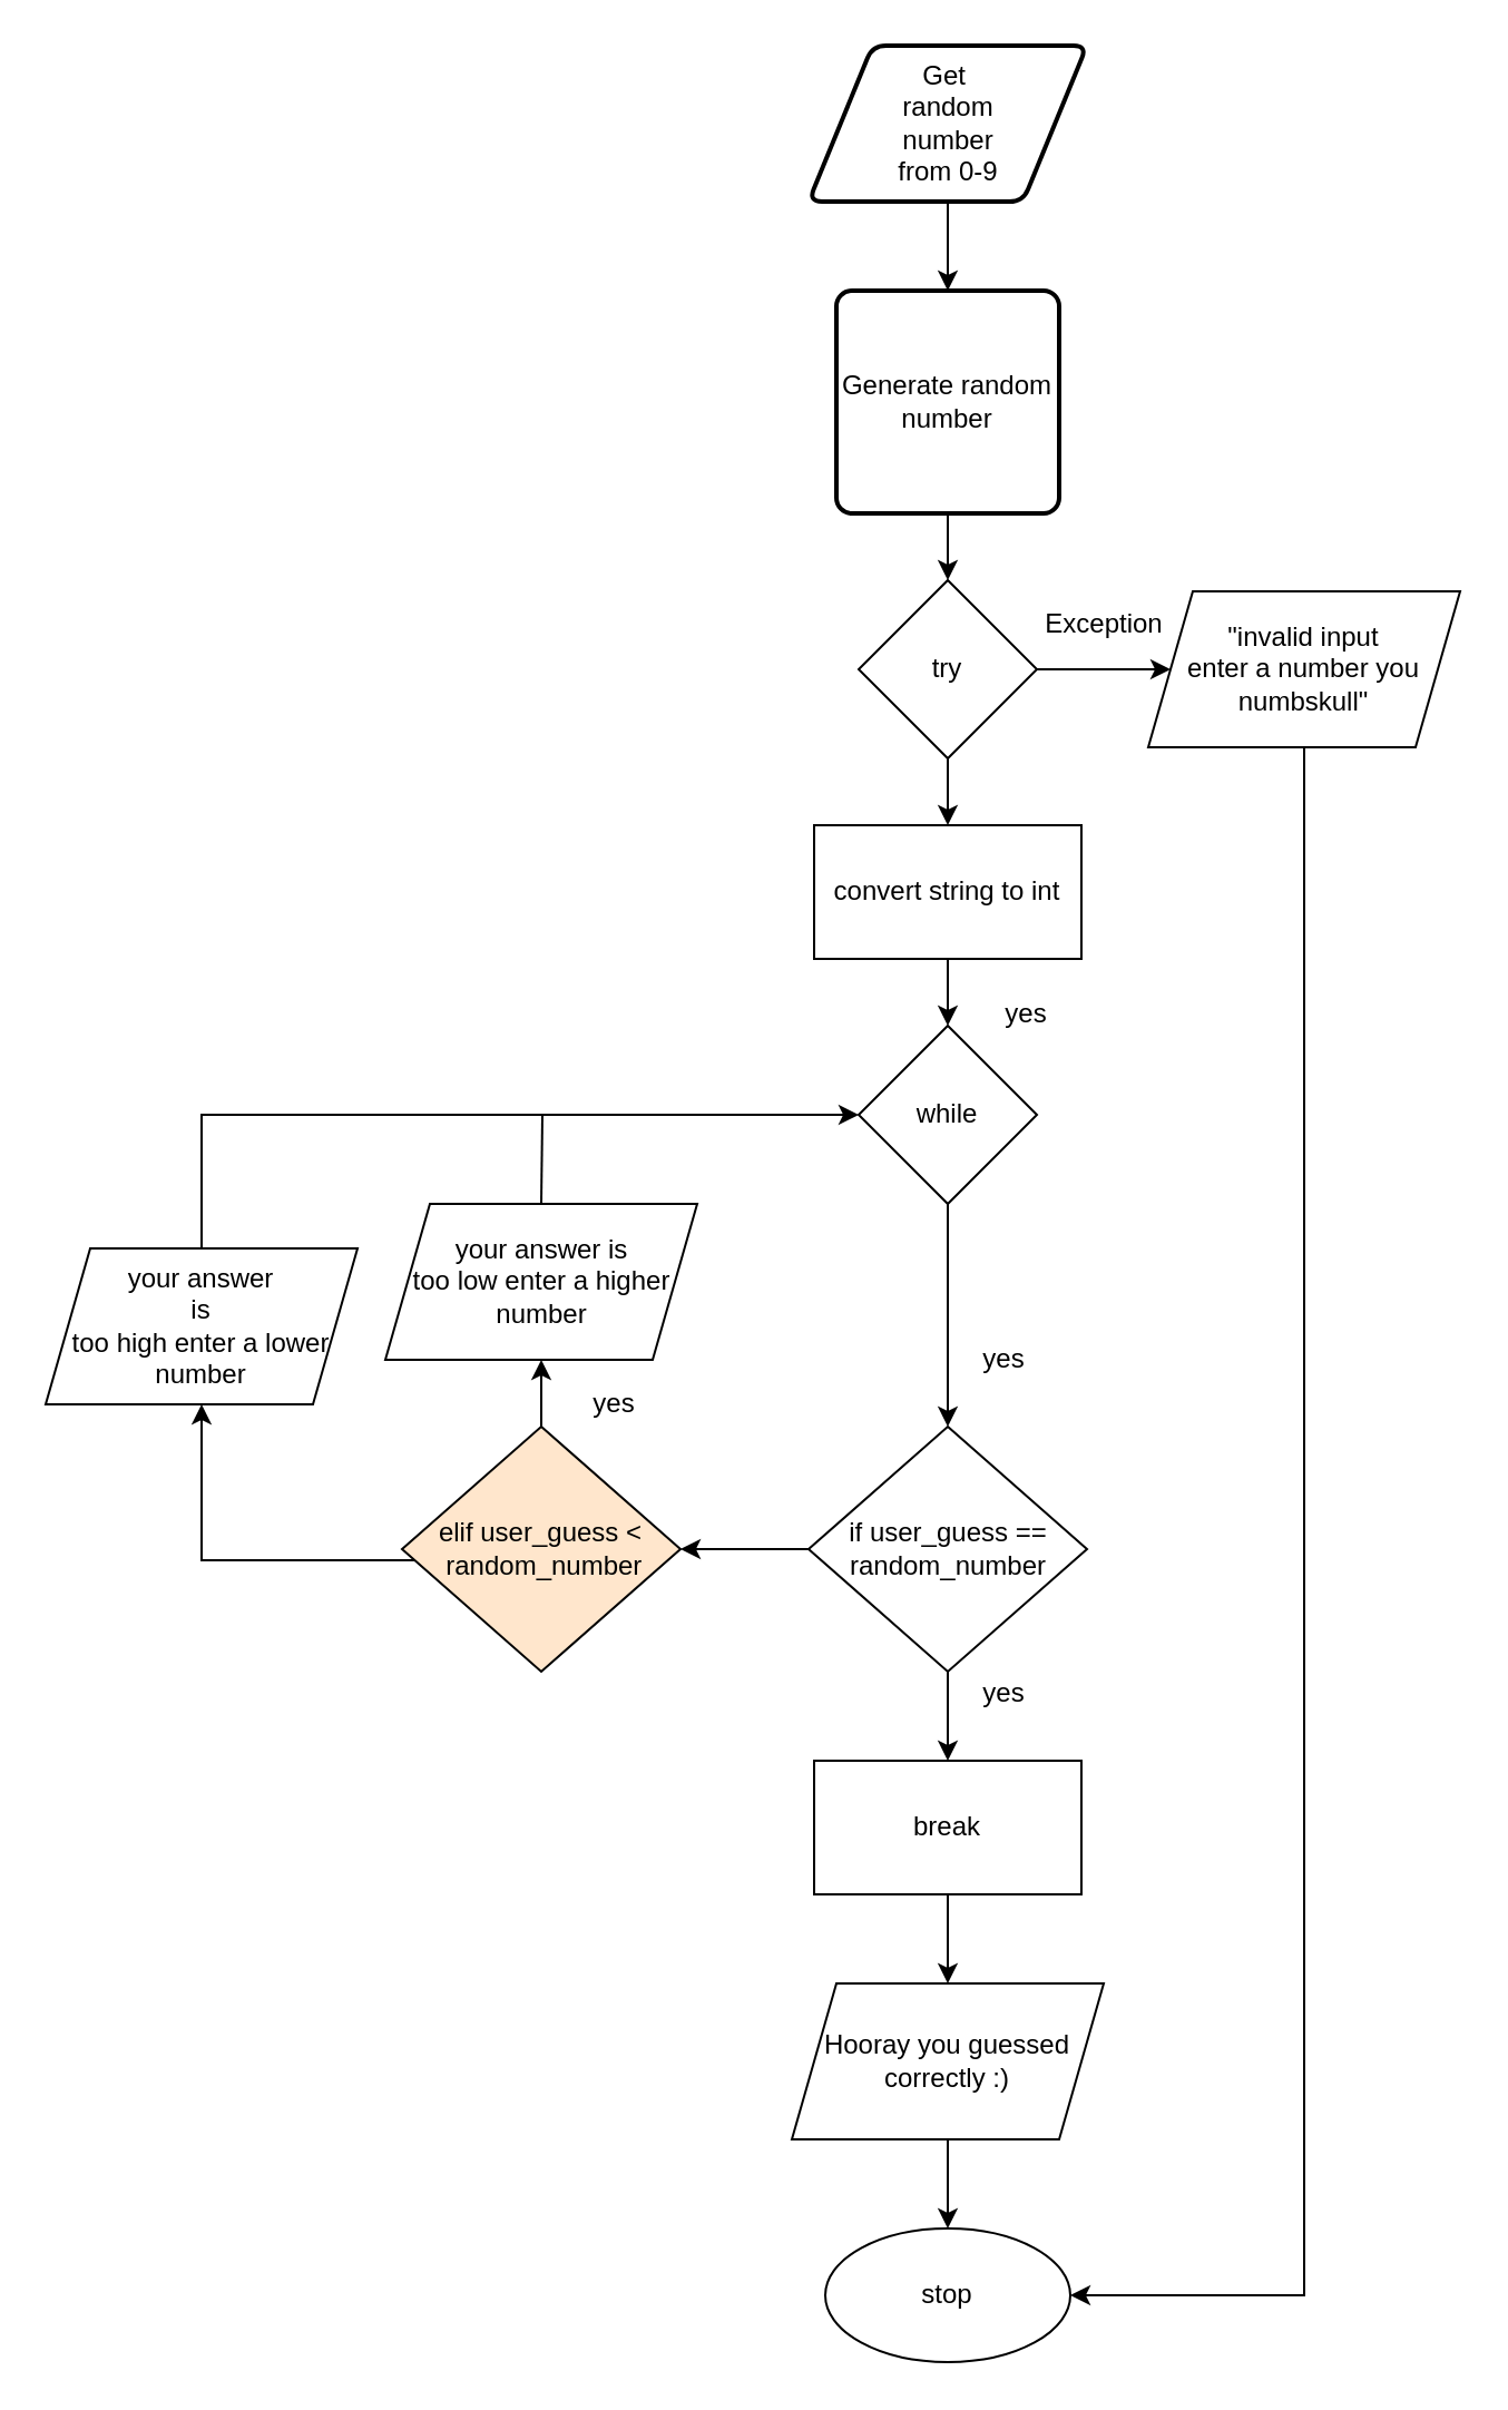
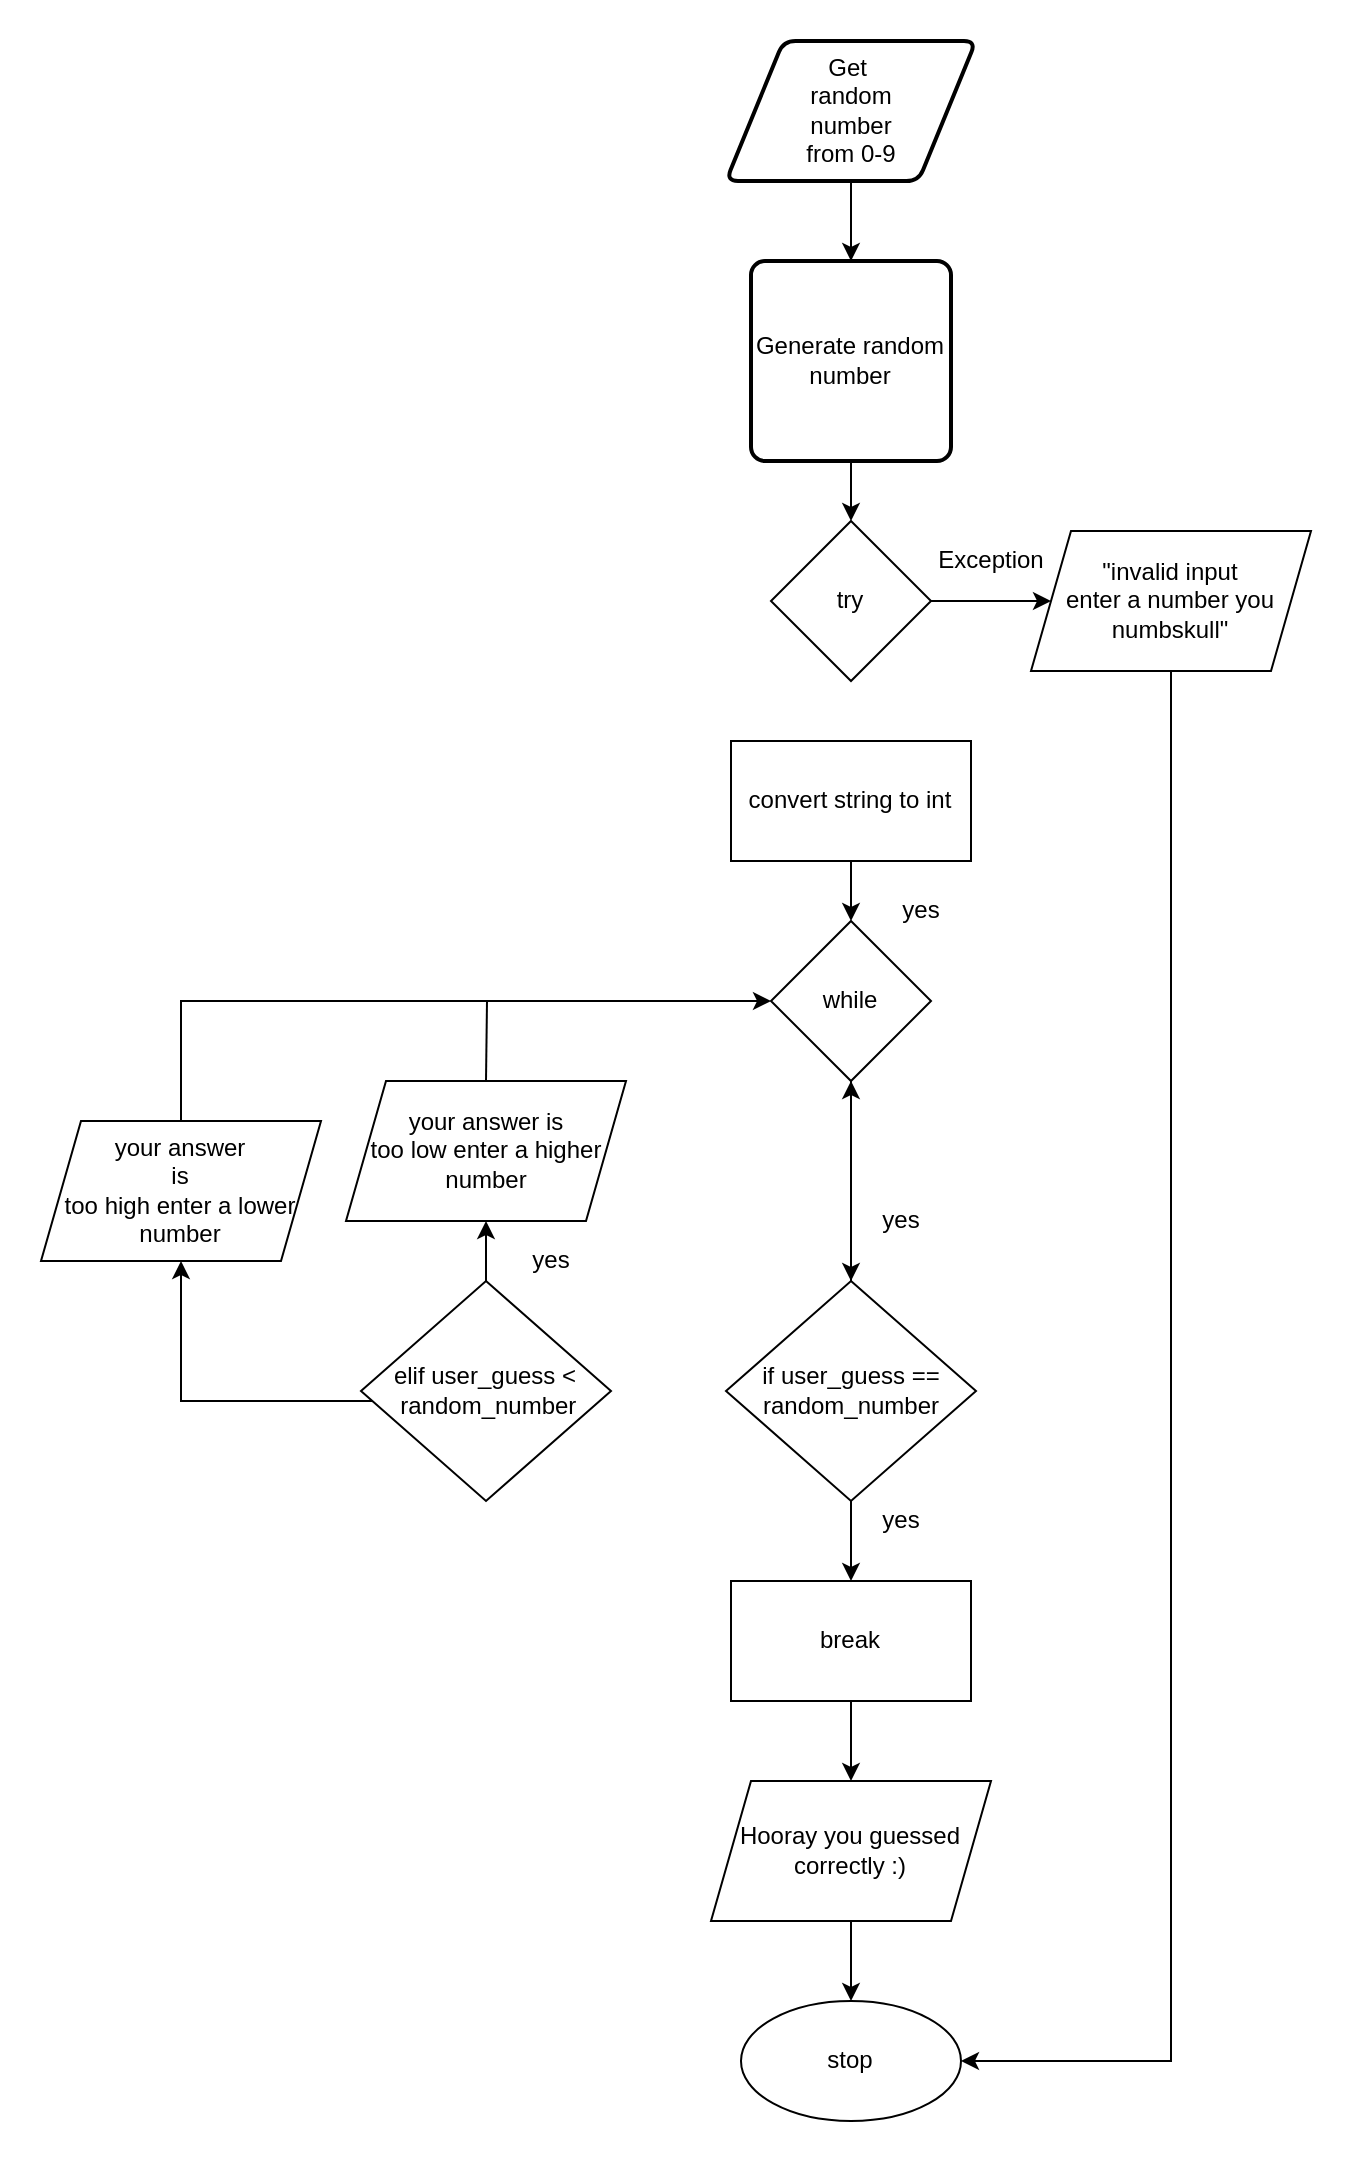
- <mxCell id="7" style="edgeStyle=none;html=1;entryX=0.5;entryY=0;entryDx=0;entryDy=0;" edge="1" parent="1" source="8" target="14"><mxGeometry relative="1" as="geometry"><mxPoint x="425" y="420" as="targetPoint" /></mxGeometry></mxCell>
- <mxCell id="29" value="elif user_guess &amp;lt;&lt;br&gt;&amp;nbsp;random_number" style="rhombus;whiteSpace=wrap;html=1;fillColor=#ffe6cc;" vertex="1" parent="1"><mxGeometry x="180" y="640" width="125" height="110" as="geometry" /></mxCell>
+ <mxCell id="29" value="elif user_guess &amp;lt;&lt;br&gt;&amp;nbsp;random_number" style="rhombus;whiteSpace=wrap;html=1;" vertex="1" parent="1"><mxGeometry x="180" y="640" width="125" height="110" as="geometry" /></mxCell>
- <mxCell id="19" style="edgeStyle=none;html=1;entryX=1;entryY=0.5;entryDx=0;entryDy=0;" edge="1" parent="1" source="20" target="29"><mxGeometry relative="1" as="geometry"><mxPoint x="300" y="695" as="targetPoint" /></mxGeometry></mxCell>
+ <mxCell id="19" style="edgeStyle=none;html=1;" edge="1" parent="1" source="20" target="16"><mxGeometry relative="1" as="geometry"><mxPoint x="300" y="695" as="targetPoint" /></mxGeometry></mxCell>
